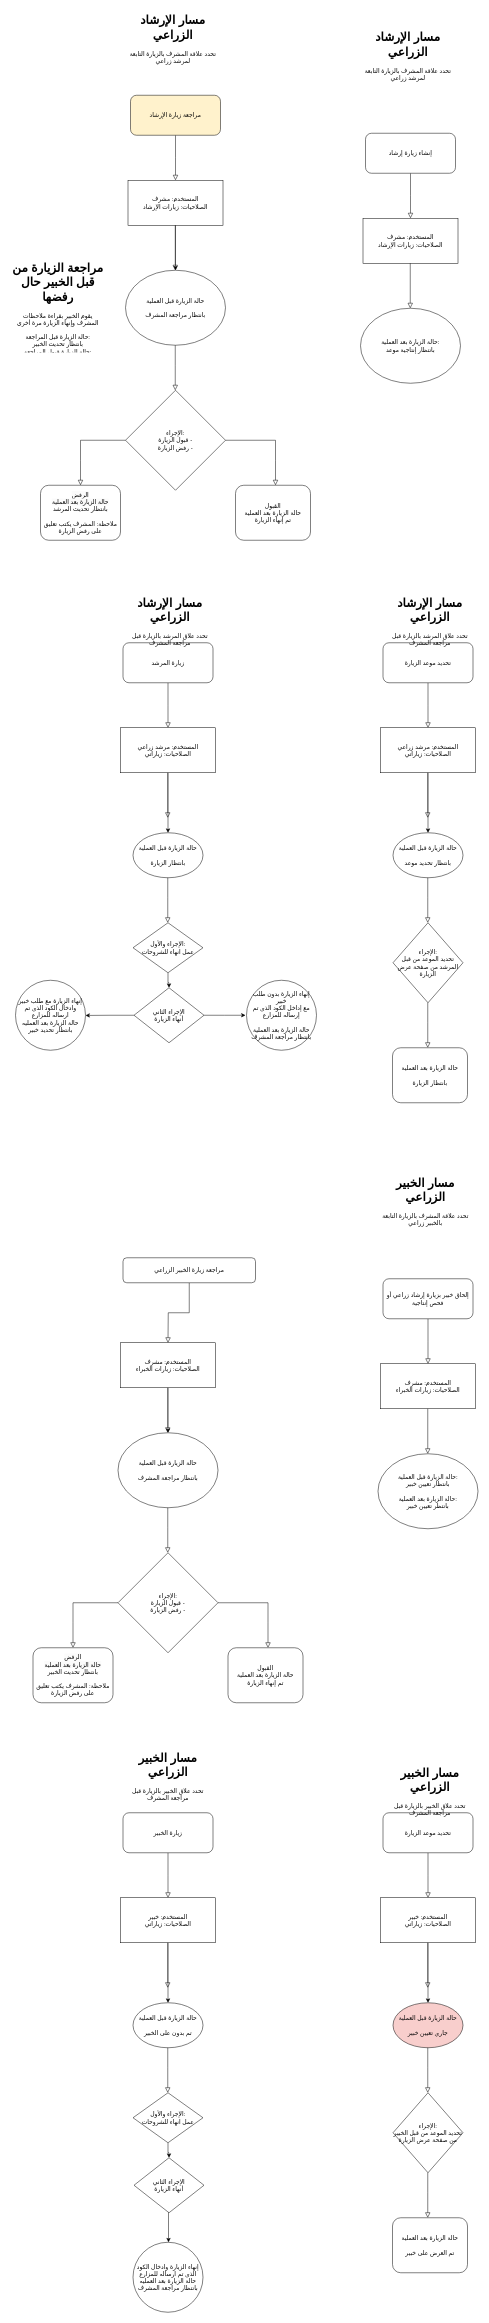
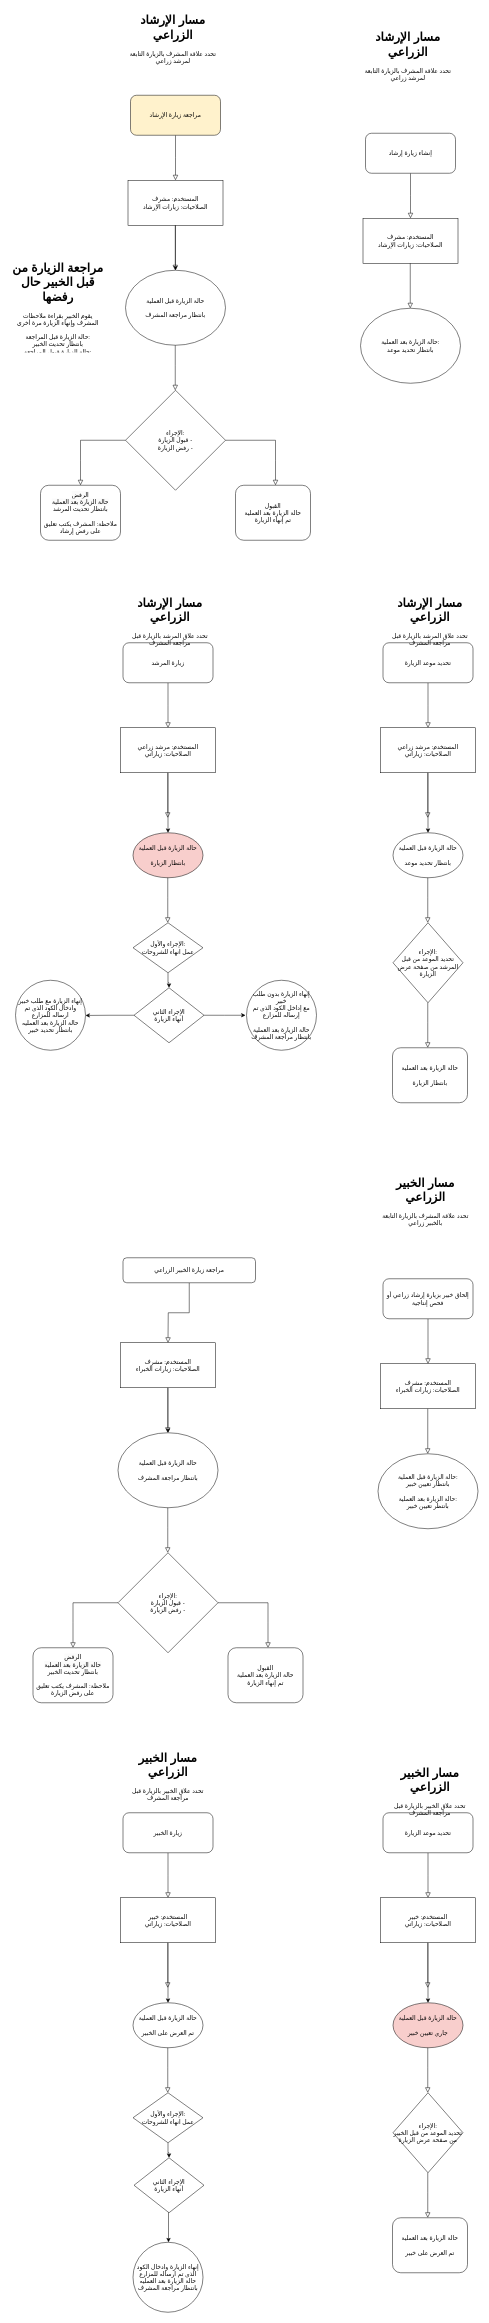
- <mxCell id="12" value="حالة الزيارة بعد العملية:&lt;br style=&quot;border-color: var(--border-color);&quot;&gt;بانتظار إنتاجية موعد" style="ellipse;whiteSpace=wrap;html=1;" parent="1" vertex="1"><mxGeometry x="720" y="616" width="200" height="150" as="geometry" /></mxCell>
+ <mxCell id="12" value="حالة الزيارة بعد العملية:&lt;br style=&quot;border-color: var(--border-color);&quot;&gt;بانتظار تحديد موعد" style="ellipse;whiteSpace=wrap;html=1;" parent="1" vertex="1"><mxGeometry x="720" y="616" width="200" height="150" as="geometry" /></mxCell>
- <mxCell id="20" value="&lt;span style=&quot;color: rgb(0, 0, 0); font-family: Helvetica; font-size: 12px; font-style: normal; font-variant-ligatures: normal; font-variant-caps: normal; font-weight: 400; letter-spacing: normal; orphans: 2; text-align: center; text-indent: 0px; text-transform: none; widows: 2; word-spacing: 0px; -webkit-text-stroke-width: 0px; background-color: rgb(251, 251, 251); text-decoration-thickness: initial; text-decoration-style: initial; text-decoration-color: initial; float: none; display: inline !important;&quot;&gt;الرفض&lt;/span&gt;&lt;br style=&quot;border-color: var(--border-color); color: rgb(0, 0, 0); font-family: Helvetica; font-size: 12px; font-style: normal; font-variant-ligatures: normal; font-variant-caps: normal; font-weight: 400; letter-spacing: normal; orphans: 2; text-align: center; text-indent: 0px; text-transform: none; widows: 2; word-spacing: 0px; -webkit-text-stroke-width: 0px; background-color: rgb(251, 251, 251); text-decoration-thickness: initial; text-decoration-style: initial; text-decoration-color: initial;&quot;&gt;&lt;span style=&quot;color: rgb(0, 0, 0); font-family: Helvetica; font-size: 12px; font-style: normal; font-variant-ligatures: normal; font-variant-caps: normal; font-weight: 400; letter-spacing: normal; orphans: 2; text-align: center; text-indent: 0px; text-transform: none; widows: 2; word-spacing: 0px; -webkit-text-stroke-width: 0px; background-color: rgb(251, 251, 251); text-decoration-thickness: initial; text-decoration-style: initial; text-decoration-color: initial; float: none; display: inline !important;&quot;&gt;حالة الزيارة بعد العملية&lt;/span&gt;&lt;br style=&quot;border-color: var(--border-color); color: rgb(0, 0, 0); font-family: Helvetica; font-size: 12px; font-style: normal; font-variant-ligatures: normal; font-variant-caps: normal; font-weight: 400; letter-spacing: normal; orphans: 2; text-align: center; text-indent: 0px; text-transform: none; widows: 2; word-spacing: 0px; -webkit-text-stroke-width: 0px; background-color: rgb(251, 251, 251); text-decoration-thickness: initial; text-decoration-style: initial; text-decoration-color: initial;&quot;&gt;بانتظار تحديث المرشد&lt;br&gt;&lt;br&gt;ملاحظة: المشرف يكتب تعليق على رفض الزيارة" style="rounded=1;whiteSpace=wrap;html=1;" parent="1" vertex="1"><mxGeometry x="80" y="970" width="160" height="110" as="geometry" /></mxCell>
+ <mxCell id="20" value="&lt;span style=&quot;color: rgb(0, 0, 0); font-family: Helvetica; font-size: 12px; font-style: normal; font-variant-ligatures: normal; font-variant-caps: normal; font-weight: 400; letter-spacing: normal; orphans: 2; text-align: center; text-indent: 0px; text-transform: none; widows: 2; word-spacing: 0px; -webkit-text-stroke-width: 0px; background-color: rgb(251, 251, 251); text-decoration-thickness: initial; text-decoration-style: initial; text-decoration-color: initial; float: none; display: inline !important;&quot;&gt;الرفض&lt;/span&gt;&lt;br style=&quot;border-color: var(--border-color); color: rgb(0, 0, 0); font-family: Helvetica; font-size: 12px; font-style: normal; font-variant-ligatures: normal; font-variant-caps: normal; font-weight: 400; letter-spacing: normal; orphans: 2; text-align: center; text-indent: 0px; text-transform: none; widows: 2; word-spacing: 0px; -webkit-text-stroke-width: 0px; background-color: rgb(251, 251, 251); text-decoration-thickness: initial; text-decoration-style: initial; text-decoration-color: initial;&quot;&gt;&lt;span style=&quot;color: rgb(0, 0, 0); font-family: Helvetica; font-size: 12px; font-style: normal; font-variant-ligatures: normal; font-variant-caps: normal; font-weight: 400; letter-spacing: normal; orphans: 2; text-align: center; text-indent: 0px; text-transform: none; widows: 2; word-spacing: 0px; -webkit-text-stroke-width: 0px; background-color: rgb(251, 251, 251); text-decoration-thickness: initial; text-decoration-style: initial; text-decoration-color: initial; float: none; display: inline !important;&quot;&gt;حالة الزيارة بعد العملية&lt;/span&gt;&lt;br style=&quot;border-color: var(--border-color); color: rgb(0, 0, 0); font-family: Helvetica; font-size: 12px; font-style: normal; font-variant-ligatures: normal; font-variant-caps: normal; font-weight: 400; letter-spacing: normal; orphans: 2; text-align: center; text-indent: 0px; text-transform: none; widows: 2; word-spacing: 0px; -webkit-text-stroke-width: 0px; background-color: rgb(251, 251, 251); text-decoration-thickness: initial; text-decoration-style: initial; text-decoration-color: initial;&quot;&gt;بانتظار تحديث المرشد&lt;br&gt;&lt;br&gt;ملاحظة: المشرف يكتب تعليق على رفض إرشاد" style="rounded=1;whiteSpace=wrap;html=1;" parent="1" vertex="1"><mxGeometry x="80" y="970" width="160" height="110" as="geometry" /></mxCell>
- <mxCell id="39" value="حالة الزيارة قبل العملية&lt;br&gt;&lt;br&gt;بانتظار الزيارة" style="ellipse;whiteSpace=wrap;html=1;" parent="1" vertex="1"><mxGeometry x="265" y="1665" width="140" height="90" as="geometry" /></mxCell>
+ <mxCell id="39" value="حالة الزيارة قبل العملية&lt;br&gt;&lt;br&gt;بانتظار الزيارة" style="ellipse;whiteSpace=wrap;html=1;fillColor=#f8cecc;" parent="1" vertex="1"><mxGeometry x="265" y="1665" width="140" height="90" as="geometry" /></mxCell>
- <mxCell id="85" value="حالة الزيارة قبل العملية&lt;br&gt;&lt;br&gt;تم بدون على الخبير" style="ellipse;whiteSpace=wrap;html=1;" vertex="1" parent="1"><mxGeometry x="265" y="4005" width="140" height="90" as="geometry" /></mxCell>
+ <mxCell id="85" value="حالة الزيارة قبل العملية&lt;br&gt;&lt;br&gt;تم العرض على الخبير" style="ellipse;whiteSpace=wrap;html=1;" vertex="1" parent="1"><mxGeometry x="265" y="4005" width="140" height="90" as="geometry" /></mxCell>
